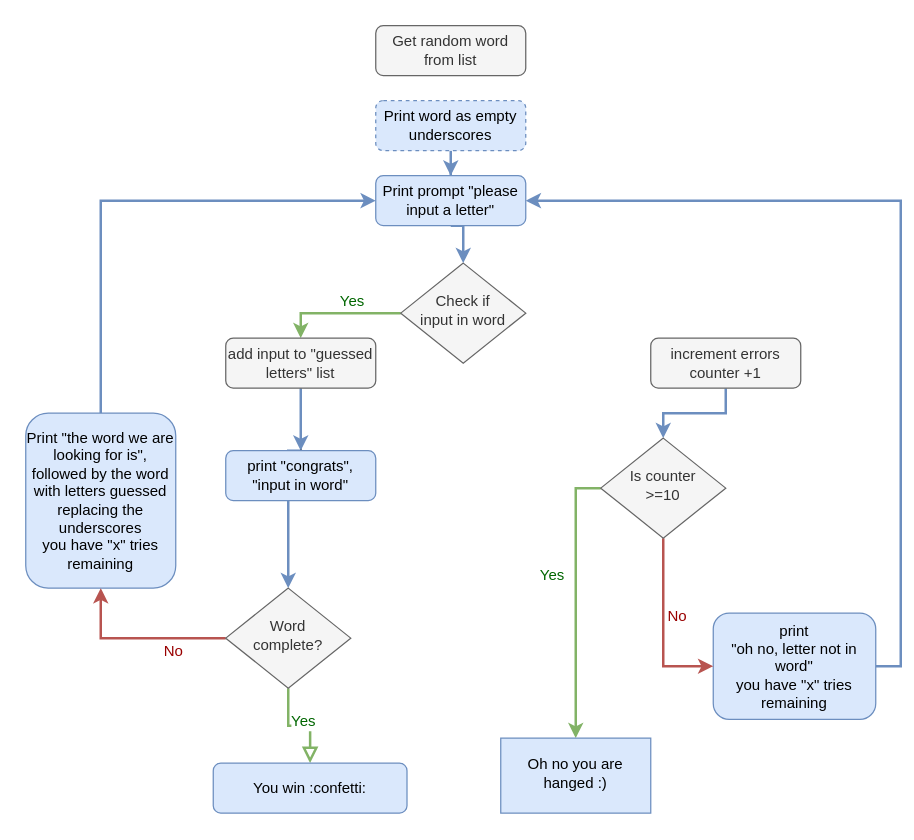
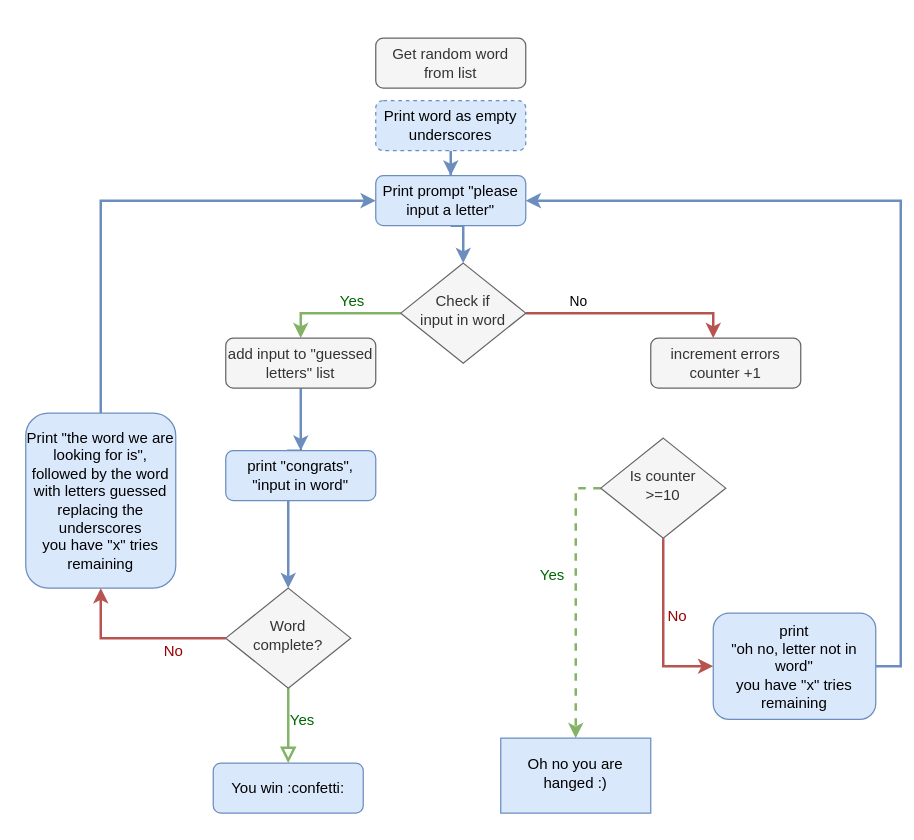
- <mxCell id="2" value="Get random word from list" style="rounded=1;whiteSpace=wrap;html=1;fontSize=12;glass=0;strokeWidth=1;shadow=0;fillColor=#f5f5f5;strokeColor=#666666;fontColor=#333333;" parent="1" vertex="1"><mxGeometry x="300" y="20" width="120" height="40" as="geometry" /></mxCell>
+ <mxCell id="2" value="Get random word from list" style="rounded=1;whiteSpace=wrap;html=1;fontSize=12;glass=0;strokeWidth=1;shadow=0;fillColor=#f5f5f5;strokeColor=#666666;fontColor=#333333;" parent="1" vertex="1"><mxGeometry x="300" y="30" width="120" height="40" as="geometry" /></mxCell>
+ <mxCell id="3" value="" style="edgeStyle=orthogonalEdgeStyle;rounded=0;orthogonalLoop=1;jettySize=auto;html=1;strokeWidth=2;fillColor=#f8cecc;strokeColor=#b85450;" parent="1" source="7" target="22" edge="1"><mxGeometry relative="1" as="geometry"><Array as="points"><mxPoint x="570" y="250" /></Array></mxGeometry></mxCell>
+ <mxCell id="4" value="No" style="edgeLabel;html=1;align=center;verticalAlign=middle;resizable=0;points=[];" vertex="1" connectable="0" parent="3"><mxGeometry x="-0.512" relative="1" as="geometry"><mxPoint y="-10" as="offset" /></mxGeometry></mxCell>
- <mxCell id="21" value="" style="edgeStyle=orthogonalEdgeStyle;rounded=0;orthogonalLoop=1;jettySize=auto;html=1;strokeWidth=2;strokeColor=#6C8EBF;" parent="1" source="22" target="27" edge="1"><mxGeometry relative="1" as="geometry" /></mxCell>
- <mxCell id="25" style="edgeStyle=orthogonalEdgeStyle;rounded=0;orthogonalLoop=1;jettySize=auto;html=1;exitX=0;exitY=0.5;exitDx=0;exitDy=0;entryX=0.5;entryY=0;entryDx=0;entryDy=0;strokeWidth=2;fillColor=#d5e8d4;strokeColor=#82b366;" edge="1" parent="1" source="27" target="28"><mxGeometry relative="1" as="geometry" /></mxCell>
+ <mxCell id="25" style="edgeStyle=orthogonalEdgeStyle;rounded=0;orthogonalLoop=1;jettySize=auto;html=1;exitX=0;exitY=0.5;exitDx=0;exitDy=0;entryX=0.5;entryY=0;entryDx=0;entryDy=0;strokeWidth=2;fillColor=#d5e8d4;strokeColor=#82b366;dashed=1;" edge="1" parent="1" source="27" target="28"><mxGeometry relative="1" as="geometry" /></mxCell>
- <mxCell id="29" value="You win :confetti:" style="rounded=1;whiteSpace=wrap;html=1;fontSize=12;glass=0;strokeWidth=1;shadow=0;fillColor=#dae8fc;strokeColor=#6c8ebf;" parent="1" vertex="1"><mxGeometry x="170" y="610" width="155" height="40" as="geometry" /></mxCell>
+ <mxCell id="29" value="You win :confetti:" style="rounded=1;whiteSpace=wrap;html=1;fontSize=12;glass=0;strokeWidth=1;shadow=0;fillColor=#dae8fc;strokeColor=#6c8ebf;" parent="1" vertex="1"><mxGeometry x="170" y="610" width="120" height="40" as="geometry" /></mxCell>
